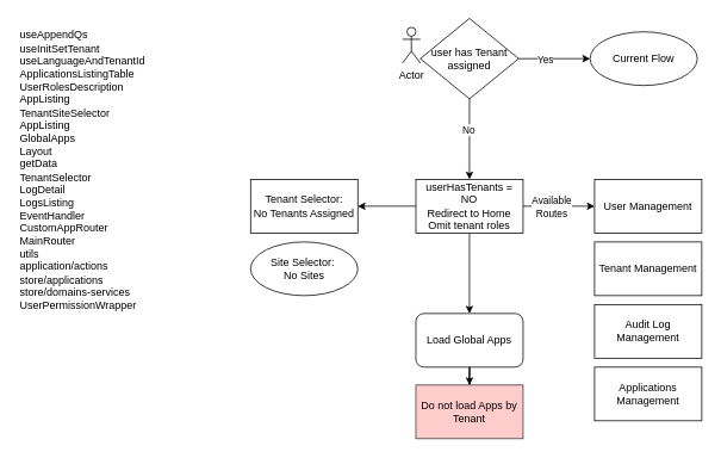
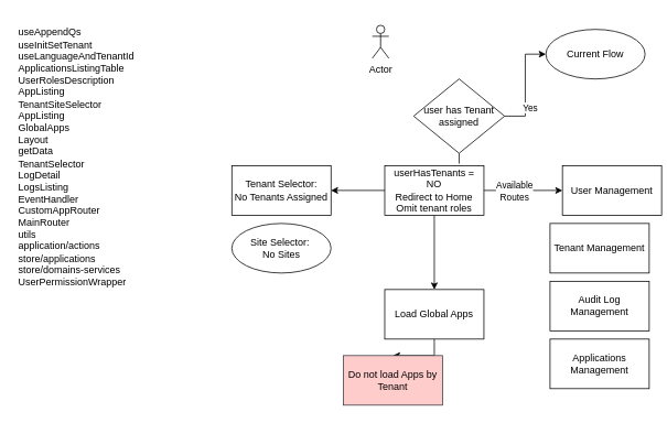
- <mxCell id="8" value="user has Tenant assigned" style="rhombus;whiteSpace=wrap;html=1;" vertex="1" parent="1"><mxGeometry x="470" y="20" width="110" height="90" as="geometry" /></mxCell>
+ <mxCell id="8" value="user has Tenant assigned" style="rhombus;whiteSpace=wrap;html=1;" vertex="1" parent="1"><mxGeometry x="500" y="95" width="110" height="90" as="geometry" /></mxCell>
- <mxCell id="15" value="User Management" style="whiteSpace=wrap;html=1;" vertex="1" parent="1"><mxGeometry x="665" y="200" width="120" height="60" as="geometry" /></mxCell>
+ <mxCell id="15" value="User Management" style="whiteSpace=wrap;html=1;" vertex="1" parent="1"><mxGeometry x="680" y="200" width="120" height="60" as="geometry" /></mxCell>
- <mxCell id="18" value="Load Global Apps" style="whiteSpace=wrap;html=1;rounded=1;" vertex="1" parent="1"><mxGeometry x="465" y="350" width="120" height="60" as="geometry" /></mxCell>
+ <mxCell id="18" value="Load Global Apps" style="whiteSpace=wrap;html=1;" vertex="1" parent="1"><mxGeometry x="465" y="350" width="120" height="60" as="geometry" /></mxCell>
- <mxCell id="23" value="Do not load Apps by Tenant" style="whiteSpace=wrap;html=1;fillColor=#ffcccc;strokeColor=#36393d;" vertex="1" parent="1"><mxGeometry x="465" y="430" width="120" height="60" as="geometry" /></mxCell>
+ <mxCell id="23" value="Do not load Apps by Tenant" style="whiteSpace=wrap;html=1;fillColor=#ffcccc;strokeColor=#36393d;" vertex="1" parent="1"><mxGeometry x="415" y="430" width="120" height="60" as="geometry" /></mxCell>
